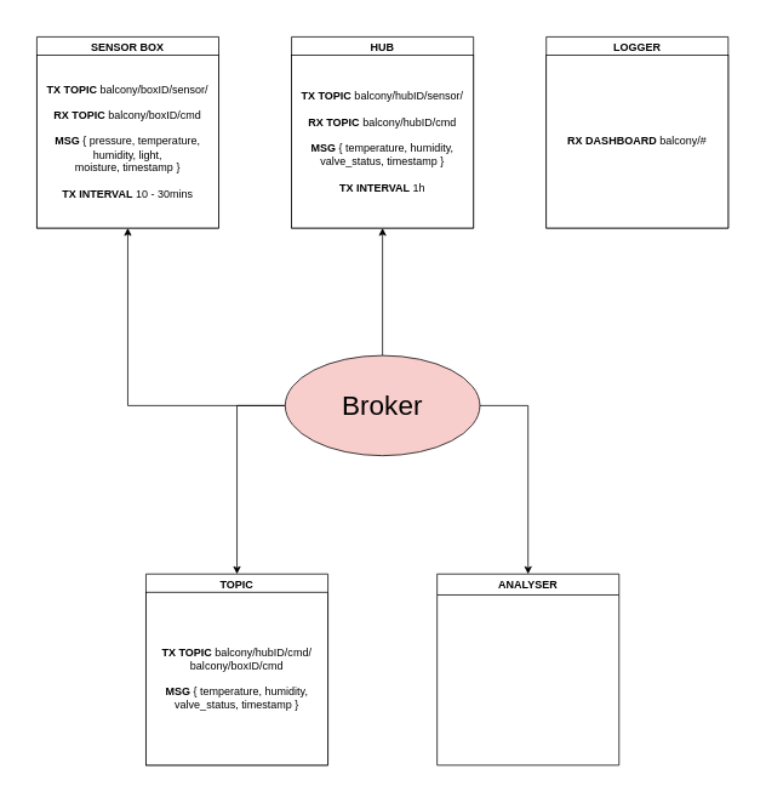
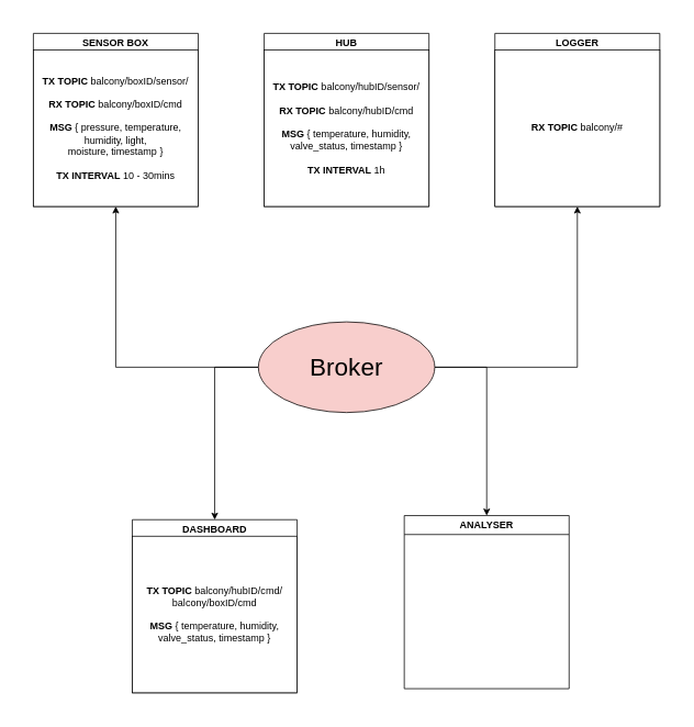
- <mxCell id="8" value="&lt;b&gt;RX DASHBOARD&lt;/b&gt; balcony/#" style="rounded=0;whiteSpace=wrap;html=1;" parent="7" vertex="1"><mxGeometry y="20" width="200" height="190" as="geometry" /></mxCell>
+ <mxCell id="8" value="&lt;b&gt;RX TOPIC&lt;/b&gt; balcony/#" style="rounded=0;whiteSpace=wrap;html=1;" parent="7" vertex="1"><mxGeometry y="20" width="200" height="190" as="geometry" /></mxCell>
- <mxCell id="10" style="edgeStyle=orthogonalEdgeStyle;rounded=0;orthogonalLoop=1;jettySize=auto;html=1;exitX=0.5;exitY=0;exitDx=0;exitDy=0;entryX=0.5;entryY=1;entryDx=0;entryDy=0;fontSize=30;" parent="1" source="14" target="5" edge="1"><mxGeometry relative="1" as="geometry" /></mxCell>
+ <mxCell id="11" style="edgeStyle=orthogonalEdgeStyle;rounded=0;orthogonalLoop=1;jettySize=auto;html=1;exitX=1;exitY=0.5;exitDx=0;exitDy=0;entryX=0.5;entryY=1;entryDx=0;entryDy=0;fontSize=30;" parent="1" source="14" target="7" edge="1"><mxGeometry relative="1" as="geometry" /></mxCell>
- <mxCell id="15" value="TOPIC" style="swimlane;" parent="1" vertex="1"><mxGeometry x="160" y="630" width="200" height="210" as="geometry" /></mxCell>
+ <mxCell id="15" value="DASHBOARD" style="swimlane;" parent="1" vertex="1"><mxGeometry x="160" y="630" width="200" height="210" as="geometry" /></mxCell>
- <mxCell id="17" value="ANALYSER" style="swimlane;" parent="1" vertex="1"><mxGeometry x="480" y="630" width="200" height="210" as="geometry" /></mxCell>
+ <mxCell id="17" value="ANALYSER" style="swimlane;" parent="1" vertex="1"><mxGeometry x="490" y="625" width="200" height="210" as="geometry" /></mxCell>
